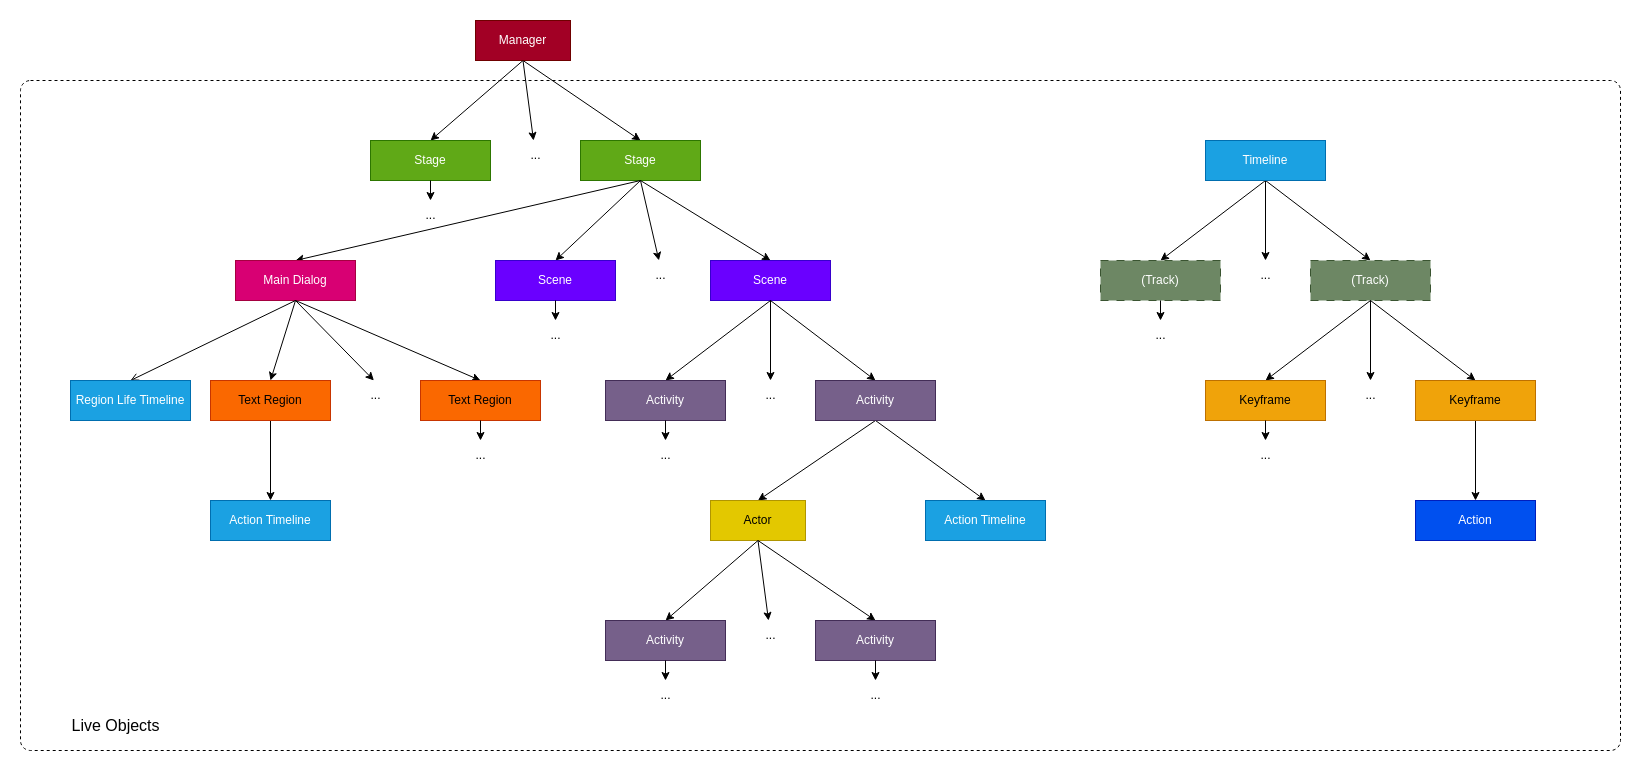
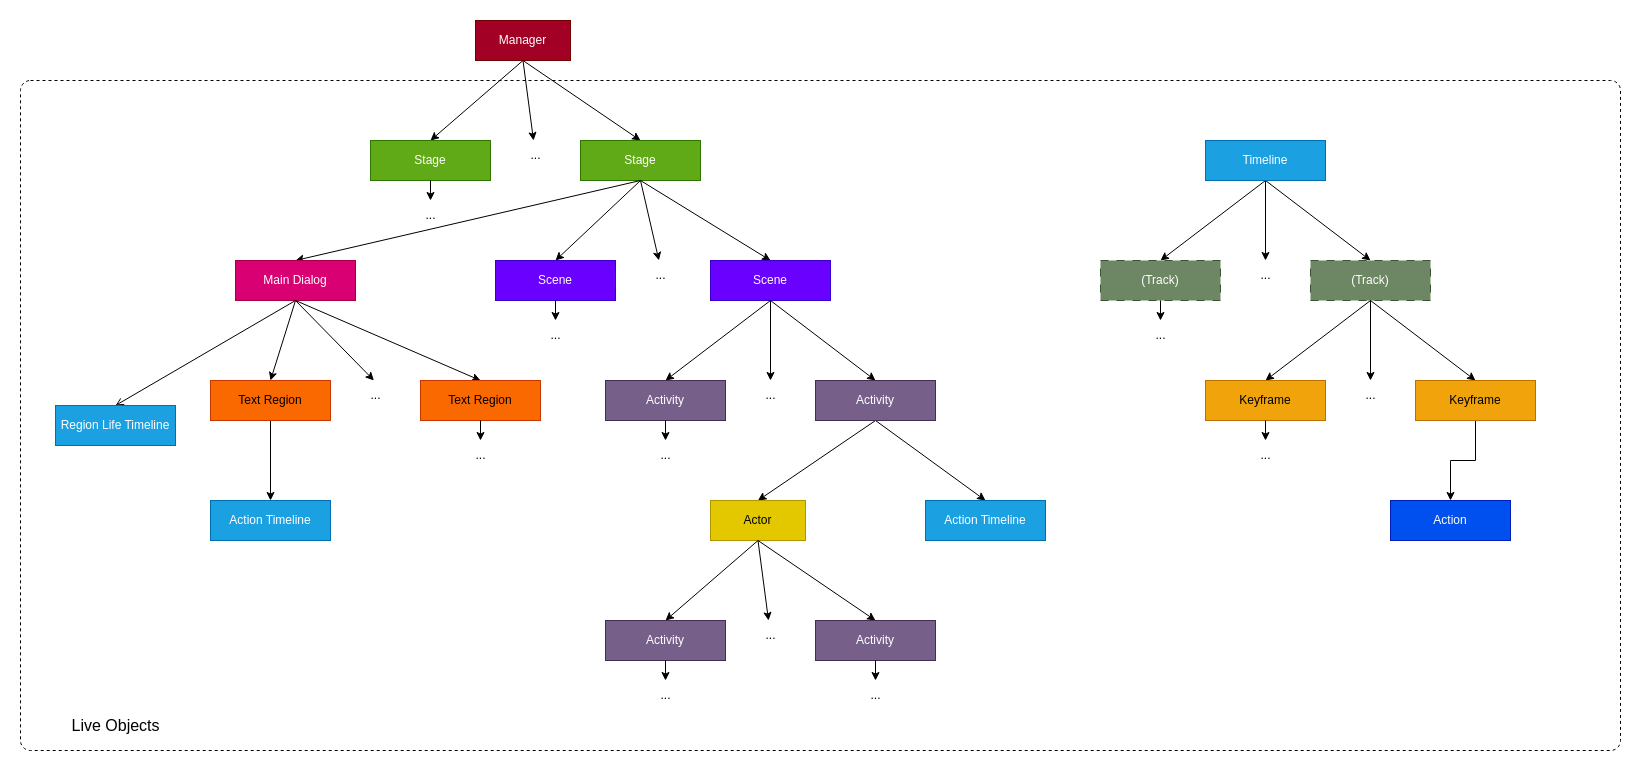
- <mxCell id="52" value="Region Life Timeline" style="rounded=0;whiteSpace=wrap;html=1;fillColor=#1ba1e2;fontColor=#ffffff;strokeColor=#006EAF;" parent="1" vertex="1"><mxGeometry x="70" y="380" width="120" height="40" as="geometry" /></mxCell>
+ <mxCell id="52" value="Region Life Timeline" style="rounded=0;whiteSpace=wrap;html=1;fillColor=#1ba1e2;fontColor=#ffffff;strokeColor=#006EAF;" parent="1" vertex="1"><mxGeometry x="55" y="405" width="120" height="40" as="geometry" /></mxCell>
- <mxCell id="72" value="Action" style="rounded=0;whiteSpace=wrap;html=1;fillColor=#0050ef;strokeColor=#001DBC;fontColor=#ffffff;" parent="1" vertex="1"><mxGeometry x="1415" y="500" width="120" height="40" as="geometry" /></mxCell>
+ <mxCell id="72" value="Action" style="rounded=0;whiteSpace=wrap;html=1;fillColor=#0050ef;strokeColor=#001DBC;fontColor=#ffffff;" parent="1" vertex="1"><mxGeometry x="1390" y="500" width="120" height="40" as="geometry" /></mxCell>
